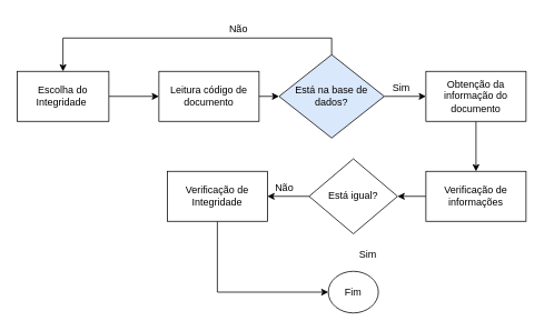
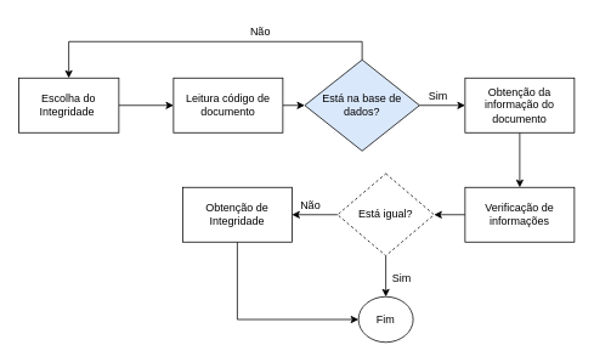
- <mxCell id="21" value="Verificação de Integridade" style="rounded=0;whiteSpace=wrap;html=1;" vertex="1" parent="1"><mxGeometry x="200" y="205" width="120" height="60" as="geometry" /></mxCell>
+ <mxCell id="21" value="Obtenção de Integridade" style="rounded=0;whiteSpace=wrap;html=1;" vertex="1" parent="1"><mxGeometry x="200" y="205" width="120" height="60" as="geometry" /></mxCell>
- <mxCell id="17" value="Está igual?" style="rhombus;whiteSpace=wrap;html=1;" vertex="1" parent="1"><mxGeometry x="370" y="190" width="106" height="90" as="geometry" /></mxCell>
+ <mxCell id="17" value="Está igual?" style="rhombus;whiteSpace=wrap;html=1;dashed=1;" vertex="1" parent="1"><mxGeometry x="370" y="190" width="106" height="90" as="geometry" /></mxCell>
+ <mxCell id="15" style="edgeStyle=orthogonalEdgeStyle;rounded=0;orthogonalLoop=1;jettySize=auto;html=1;exitX=0.5;exitY=1;exitDx=0;exitDy=0;" edge="1" parent="1" source="17" target="18"><mxGeometry relative="1" as="geometry" /></mxCell>
